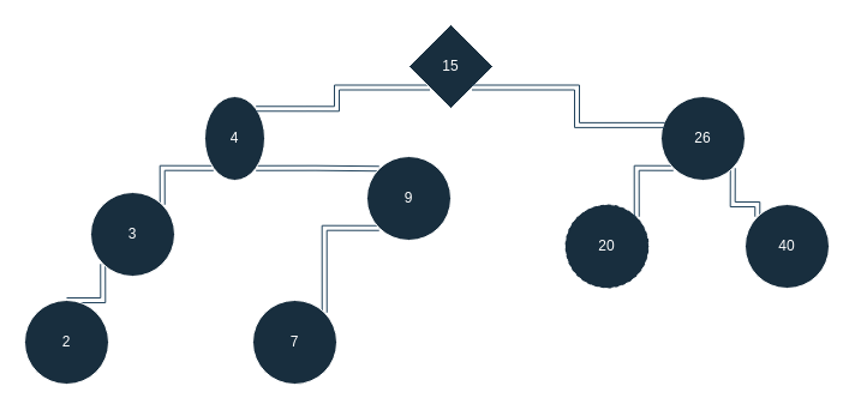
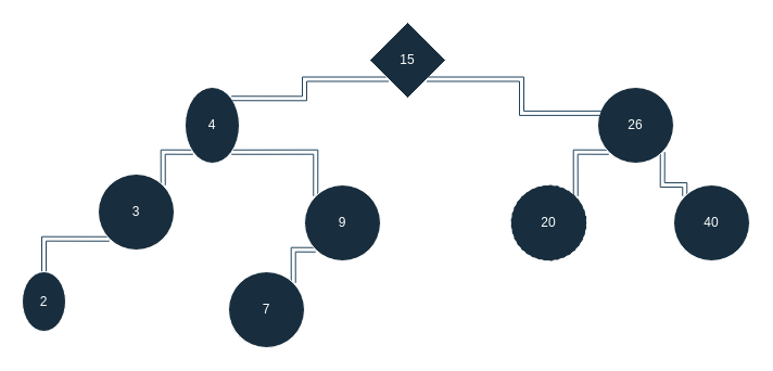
- <mxCell id="12" value="&lt;font style=&quot;vertical-align: inherit;&quot;&gt;&lt;font style=&quot;vertical-align: inherit;&quot;&gt;9&lt;/font&gt;&lt;/font&gt;" style="ellipse;whiteSpace=wrap;html=1;aspect=fixed;strokeColor=#FFFFFF;fontColor=#FFFFFF;fillColor=#182E3E;" vertex="1" parent="1"><mxGeometry x="305" y="130" width="70" height="70" as="geometry" /></mxCell>
+ <mxCell id="12" value="&lt;font style=&quot;vertical-align: inherit;&quot;&gt;&lt;font style=&quot;vertical-align: inherit;&quot;&gt;9&lt;/font&gt;&lt;/font&gt;" style="ellipse;whiteSpace=wrap;html=1;aspect=fixed;strokeColor=#FFFFFF;fontColor=#FFFFFF;fillColor=#182E3E;" vertex="1" parent="1"><mxGeometry x="280" y="170" width="70" height="70" as="geometry" /></mxCell>
- <mxCell id="10" value="&lt;font style=&quot;vertical-align: inherit;&quot;&gt;&lt;font style=&quot;vertical-align: inherit;&quot;&gt;3&lt;/font&gt;&lt;/font&gt;" style="ellipse;whiteSpace=wrap;html=1;aspect=fixed;labelBackgroundColor=none;fillColor=#182E3E;strokeColor=#FFFFFF;fontColor=#FFFFFF;" vertex="1" parent="1"><mxGeometry x="75" y="160" width="70" height="70" as="geometry" /></mxCell>
+ <mxCell id="10" value="&lt;font style=&quot;vertical-align: inherit;&quot;&gt;&lt;font style=&quot;vertical-align: inherit;&quot;&gt;3&lt;/font&gt;&lt;/font&gt;" style="ellipse;whiteSpace=wrap;html=1;aspect=fixed;labelBackgroundColor=none;fillColor=#182E3E;strokeColor=#FFFFFF;fontColor=#FFFFFF;" vertex="1" parent="1"><mxGeometry x="90" y="160" width="70" height="70" as="geometry" /></mxCell>
- <mxCell id="16" value="&lt;font style=&quot;vertical-align: inherit;&quot;&gt;&lt;font style=&quot;vertical-align: inherit;&quot;&gt;2&lt;/font&gt;&lt;/font&gt;" style="ellipse;whiteSpace=wrap;html=1;aspect=fixed;labelBackgroundColor=none;fillColor=#182E3E;strokeColor=#FFFFFF;fontColor=#FFFFFF;" vertex="1" parent="1"><mxGeometry x="20" y="250" width="70" height="70" as="geometry" /></mxCell>
+ <mxCell id="16" value="&lt;font style=&quot;vertical-align: inherit;&quot;&gt;&lt;font style=&quot;vertical-align: inherit;&quot;&gt;2&lt;/font&gt;&lt;/font&gt;" style="ellipse;whiteSpace=wrap;html=1;aspect=fixed;labelBackgroundColor=none;fillColor=#182E3E;strokeColor=#FFFFFF;fontColor=#FFFFFF;" vertex="1" parent="1"><mxGeometry x="20" y="250" width="40" height="55" as="geometry" /></mxCell>
